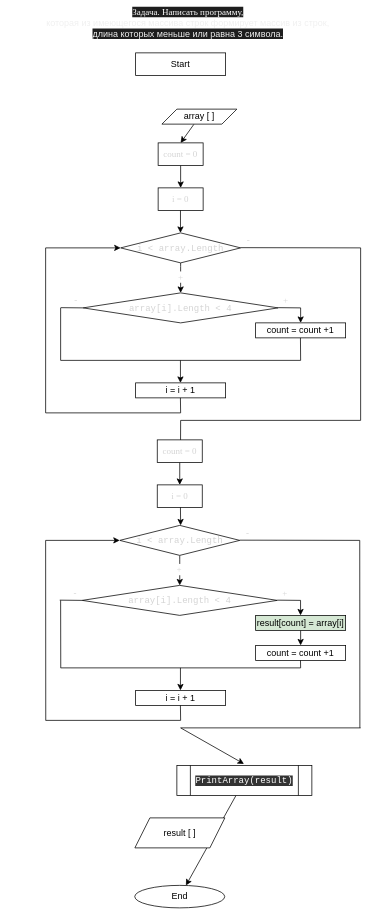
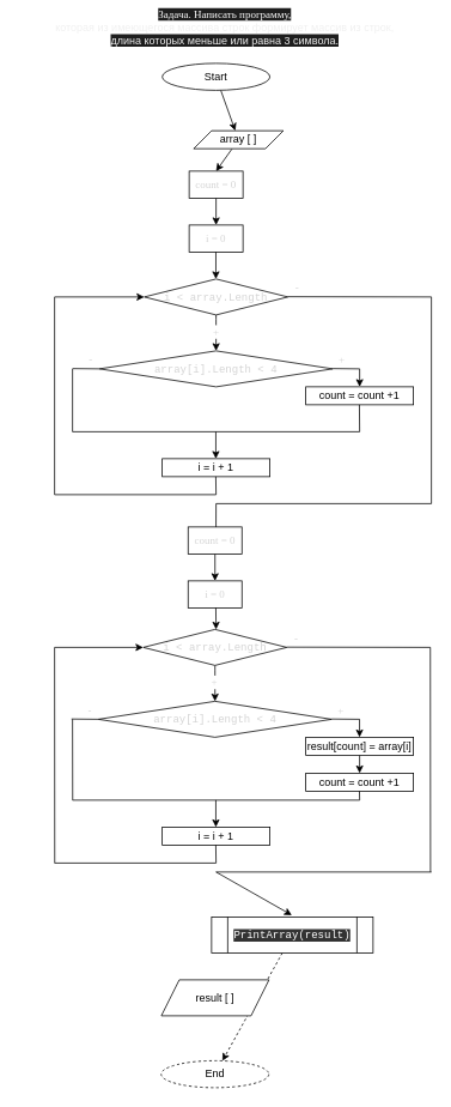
- <mxCell id="3" value="Start" style="whiteSpace=wrap;html=1;rounded=0;" parent="1" vertex="1"><mxGeometry x="180" y="70" width="120" height="30" as="geometry" /></mxCell>
+ <mxCell id="3" value="Start" style="ellipse;whiteSpace=wrap;html=1;" parent="1" vertex="1"><mxGeometry x="180" y="70" width="120" height="30" as="geometry" /></mxCell>
+ <mxCell id="2" value="" style="edgeStyle=none;html=1;fontFamily=Comic Sans MS;fontSize=12;fontColor=#FFFFFF;" parent="1" source="3" target="6" edge="1"><mxGeometry relative="1" as="geometry" /></mxCell>
- <mxCell id="56" value="result[count] = array[i]" style="whiteSpace=wrap;html=1;fillColor=#d5e8d4;" parent="1" vertex="1"><mxGeometry x="340" y="820" width="120" height="20" as="geometry" /></mxCell>
+ <mxCell id="56" value="result[count] = array[i]" style="whiteSpace=wrap;html=1;" parent="1" vertex="1"><mxGeometry x="340" y="820" width="120" height="20" as="geometry" /></mxCell>
- <mxCell id="59" value="" style="edgeStyle=none;html=1;fontFamily=Helvetica;fontSize=12;fontColor=#FFFFFF;" parent="1" source="60" target="61" edge="1"><mxGeometry relative="1" as="geometry" /></mxCell>
+ <mxCell id="59" value="" style="edgeStyle=none;html=1;fontFamily=Helvetica;fontSize=12;fontColor=#FFFFFF;dashed=1;" parent="1" source="60" target="61" edge="1"><mxGeometry relative="1" as="geometry" /></mxCell>
- <mxCell id="61" value="End" style="ellipse;whiteSpace=wrap;html=1;" parent="1" vertex="1"><mxGeometry x="178.82" y="1180" width="120" height="30" as="geometry" /></mxCell>
+ <mxCell id="61" value="End" style="ellipse;whiteSpace=wrap;html=1;dashed=1;" parent="1" vertex="1"><mxGeometry x="178.82" y="1180" width="120" height="30" as="geometry" /></mxCell>
